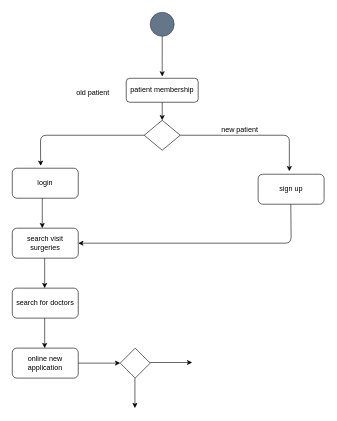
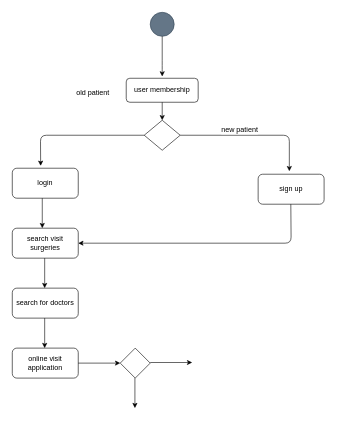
- <mxCell id="4" value="patient membership" style="rounded=1;whiteSpace=wrap;html=1;" vertex="1" parent="1"><mxGeometry x="210" y="130" width="120" height="40" as="geometry" /></mxCell>
+ <mxCell id="4" value="user membership" style="rounded=1;whiteSpace=wrap;html=1;" vertex="1" parent="1"><mxGeometry x="210" y="130" width="120" height="40" as="geometry" /></mxCell>
- <mxCell id="18" value="online new application" style="rounded=1;whiteSpace=wrap;html=1;" vertex="1" parent="1"><mxGeometry x="20" y="580" width="110" height="50" as="geometry" /></mxCell>
+ <mxCell id="18" value="online visit application" style="rounded=1;whiteSpace=wrap;html=1;" vertex="1" parent="1"><mxGeometry x="20" y="580" width="110" height="50" as="geometry" /></mxCell>
